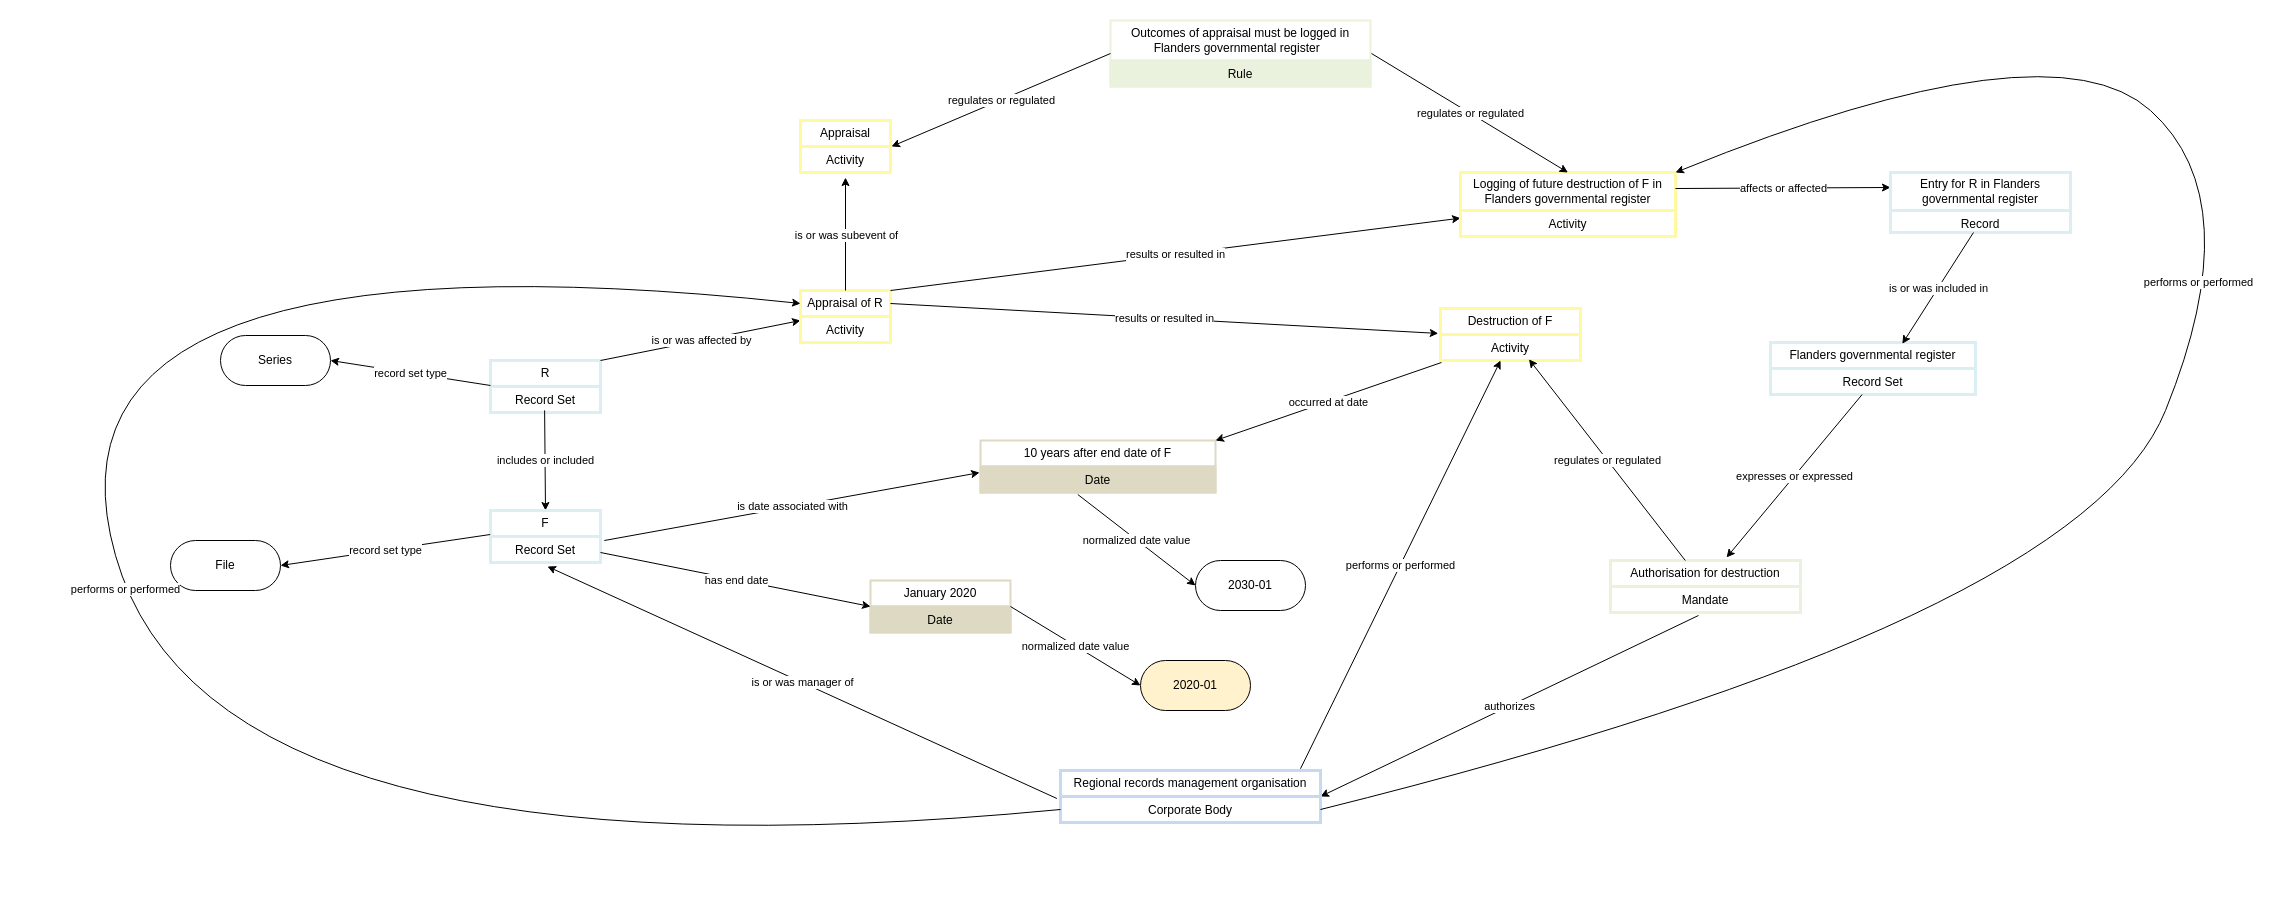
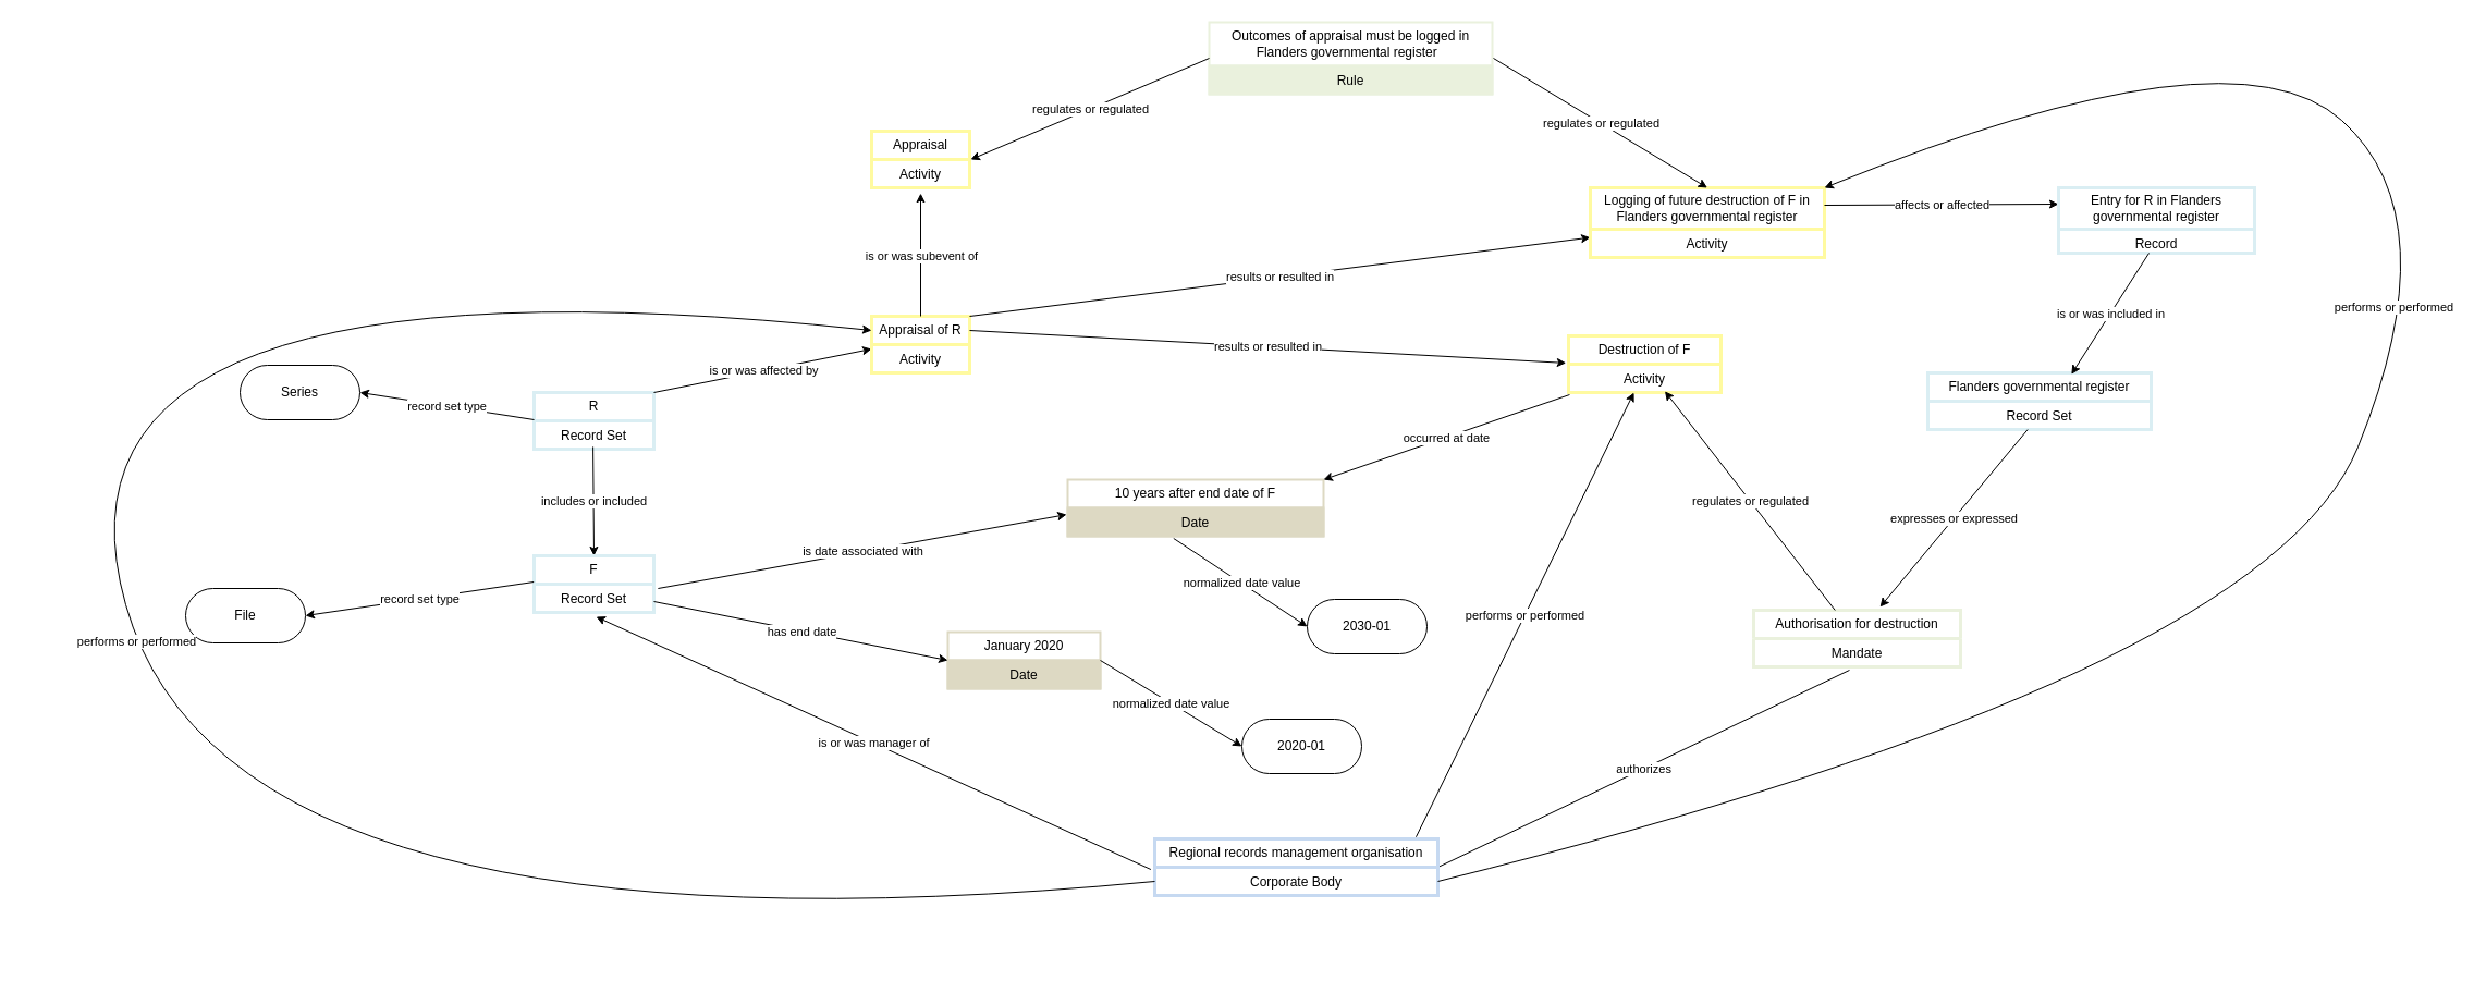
- <mxCell id="71" value="2030-01" style="html=1;whiteSpace=wrap;rounded=1;arcSize=50;" vertex="1" parent="1"><mxGeometry x="1195" y="560" width="110" height="50" as="geometry" /></mxCell>
+ <mxCell id="71" value="2030-01" style="html=1;whiteSpace=wrap;rounded=1;arcSize=50;" vertex="1" parent="1"><mxGeometry x="1200" y="550" width="110" height="50" as="geometry" /></mxCell>
- <mxCell id="30" value="2020-01" style="html=1;whiteSpace=wrap;rounded=1;arcSize=50;fillColor=#fff2cc;" parent="1" vertex="1"><mxGeometry x="1140" y="660" width="110" height="50" as="geometry" /></mxCell>
+ <mxCell id="30" value="2020-01" style="html=1;whiteSpace=wrap;rounded=1;arcSize=50;" parent="1" vertex="1"><mxGeometry x="1140" y="660" width="110" height="50" as="geometry" /></mxCell>
- <mxCell id="51" value="" style="endArrow=classic;html=1;rounded=0;exitX=0.463;exitY=1.115;exitDx=0;exitDy=0;exitPerimeter=0;entryX=1;entryY=0.5;entryDx=0;entryDy=0;" parent="1" source="50" target="53" edge="1"><mxGeometry relative="1" as="geometry"><mxPoint x="1380" y="400" as="sourcePoint" /><mxPoint x="1370" y="720" as="targetPoint" /></mxGeometry></mxCell>
+ <mxCell id="51" value="" style="endArrow=none;html=1;rounded=0;exitX=0.463;exitY=1.115;exitDx=0;exitDy=0;exitPerimeter=0;entryX=1;entryY=0.5;entryDx=0;entryDy=0;" parent="1" source="50" target="53" edge="1"><mxGeometry relative="1" as="geometry"><mxPoint x="1380" y="400" as="sourcePoint" /><mxPoint x="1370" y="720" as="targetPoint" /></mxGeometry></mxCell>
